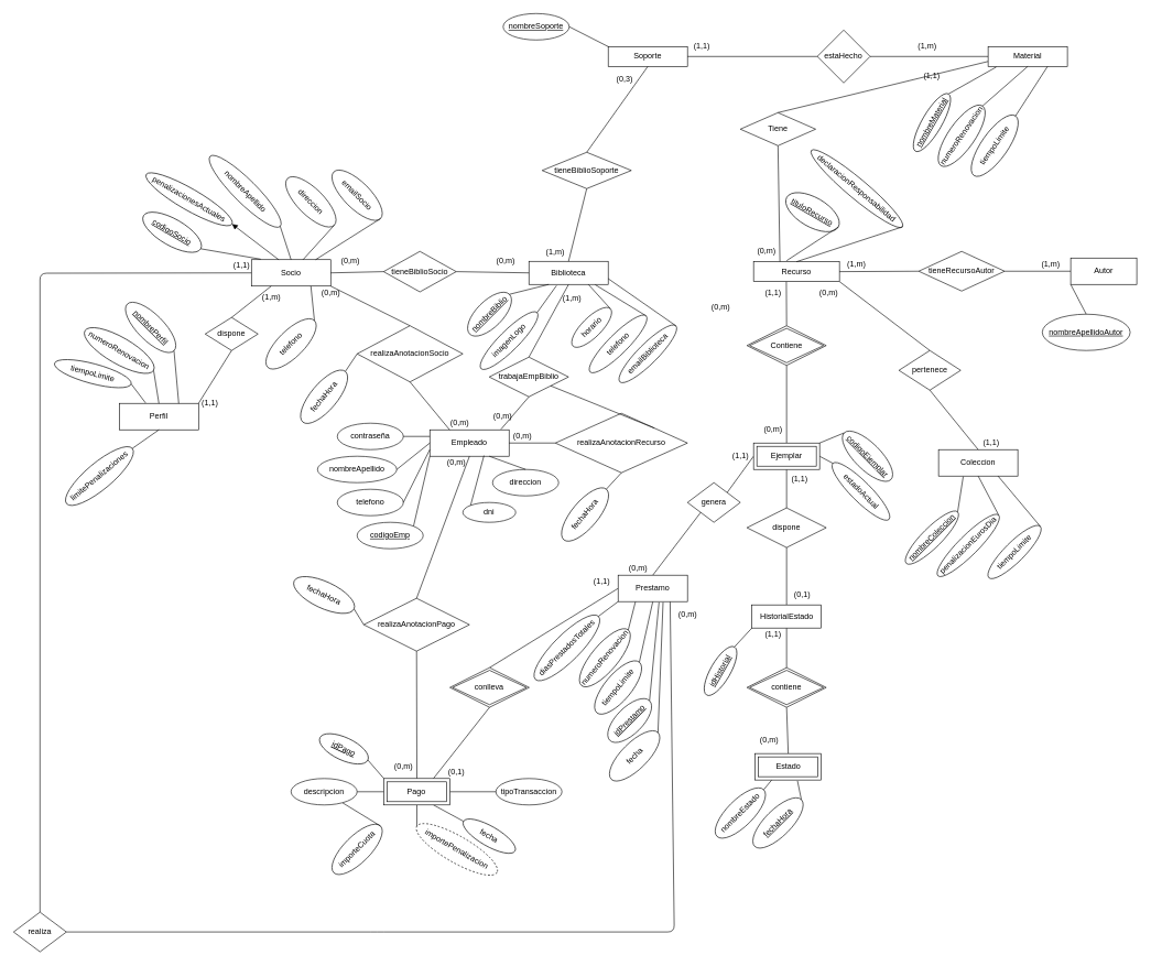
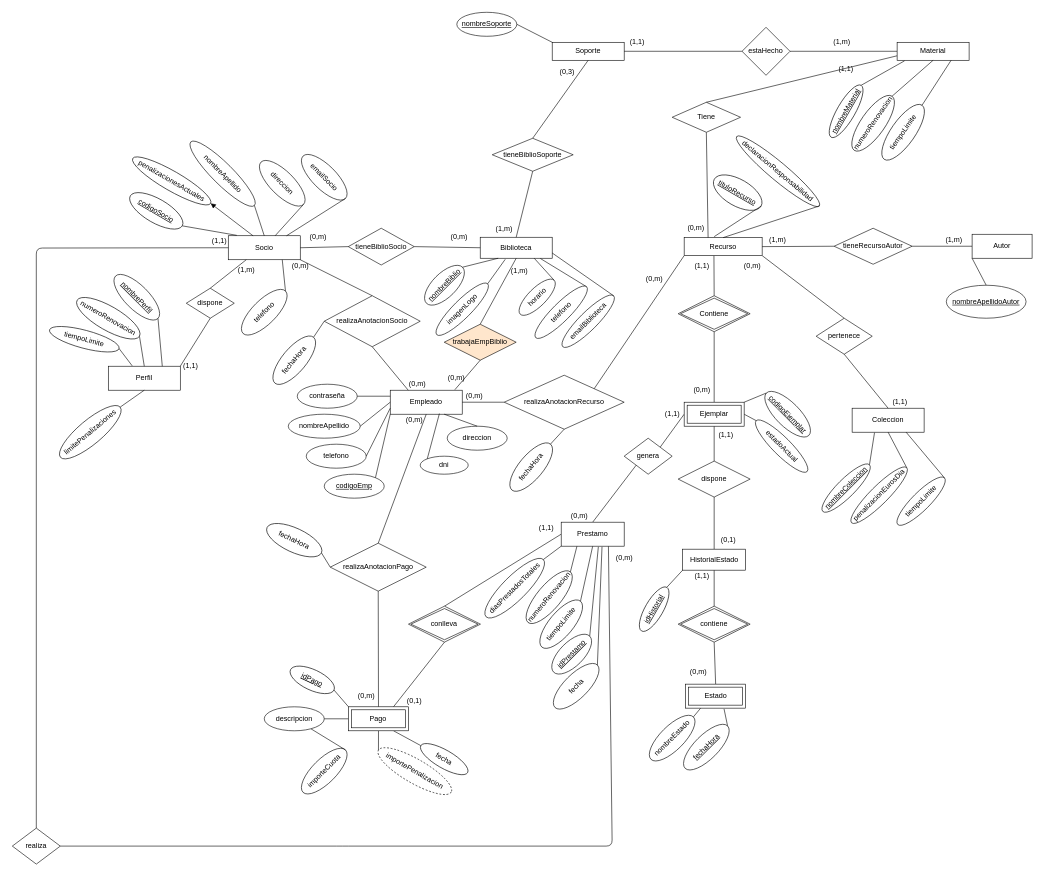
- <mxCell id="15" value="trabajaEmpBiblio" style="rhombus;whiteSpace=wrap;html=1;" parent="1" vertex="1"><mxGeometry x="740" y="540" width="120" height="60" as="geometry" /></mxCell>
+ <mxCell id="15" value="trabajaEmpBiblio" style="rhombus;whiteSpace=wrap;html=1;fillColor=#ffe6cc;" parent="1" vertex="1"><mxGeometry x="740" y="540" width="120" height="60" as="geometry" /></mxCell>
- <mxCell id="23" value="" style="endArrow=none;html=1;exitX=1;exitY=0;exitDx=0;exitDy=0;" parent="1" source="22" target="15" edge="1"><mxGeometry width="50" height="50" relative="1" as="geometry"><mxPoint x="810" y="660" as="sourcePoint" /><mxPoint x="860" y="610" as="targetPoint" /></mxGeometry></mxCell>
+ <mxCell id="23" value="" style="endArrow=none;html=1;exitX=1;exitY=0;exitDx=0;exitDy=0;entryX=0;entryY=1;entryDx=0;entryDy=0;" parent="1" source="22" target="3" edge="1"><mxGeometry width="50" height="50" relative="1" as="geometry"><mxPoint x="810" y="660" as="sourcePoint" /><mxPoint x="860" y="610" as="targetPoint" /></mxGeometry></mxCell>
- <mxCell id="178" value="contraseña" style="ellipse;whiteSpace=wrap;html=1;align=center;" parent="1" vertex="1"><mxGeometry x="510" y="640" width="100" height="40" as="geometry" /></mxCell>
+ <mxCell id="178" value="contraseña" style="ellipse;whiteSpace=wrap;html=1;align=center;" parent="1" vertex="1"><mxGeometry x="495" y="640" width="100" height="40" as="geometry" /></mxCell>
- <mxCell id="100" value="" style="endArrow=none;html=1;entryX=1;entryY=0.5;entryDx=0;entryDy=0;exitX=0;exitY=0.5;exitDx=0;exitDy=0;" parent="1" source="99" target="197" edge="1"><mxGeometry width="50" height="50" relative="1" as="geometry"><mxPoint x="640" y="1280" as="sourcePoint" /><mxPoint x="710" y="1200" as="targetPoint" /></mxGeometry></mxCell>
- <mxCell id="99" value="tipoTransaccion" style="ellipse;whiteSpace=wrap;html=1;align=center;strokeColor=#000000;fillColor=#ffffff;gradientColor=#ffffff;" parent="1" vertex="1"><mxGeometry y="1177.77" width="100" height="40" as="geometry" x="750" /></mxCell>
